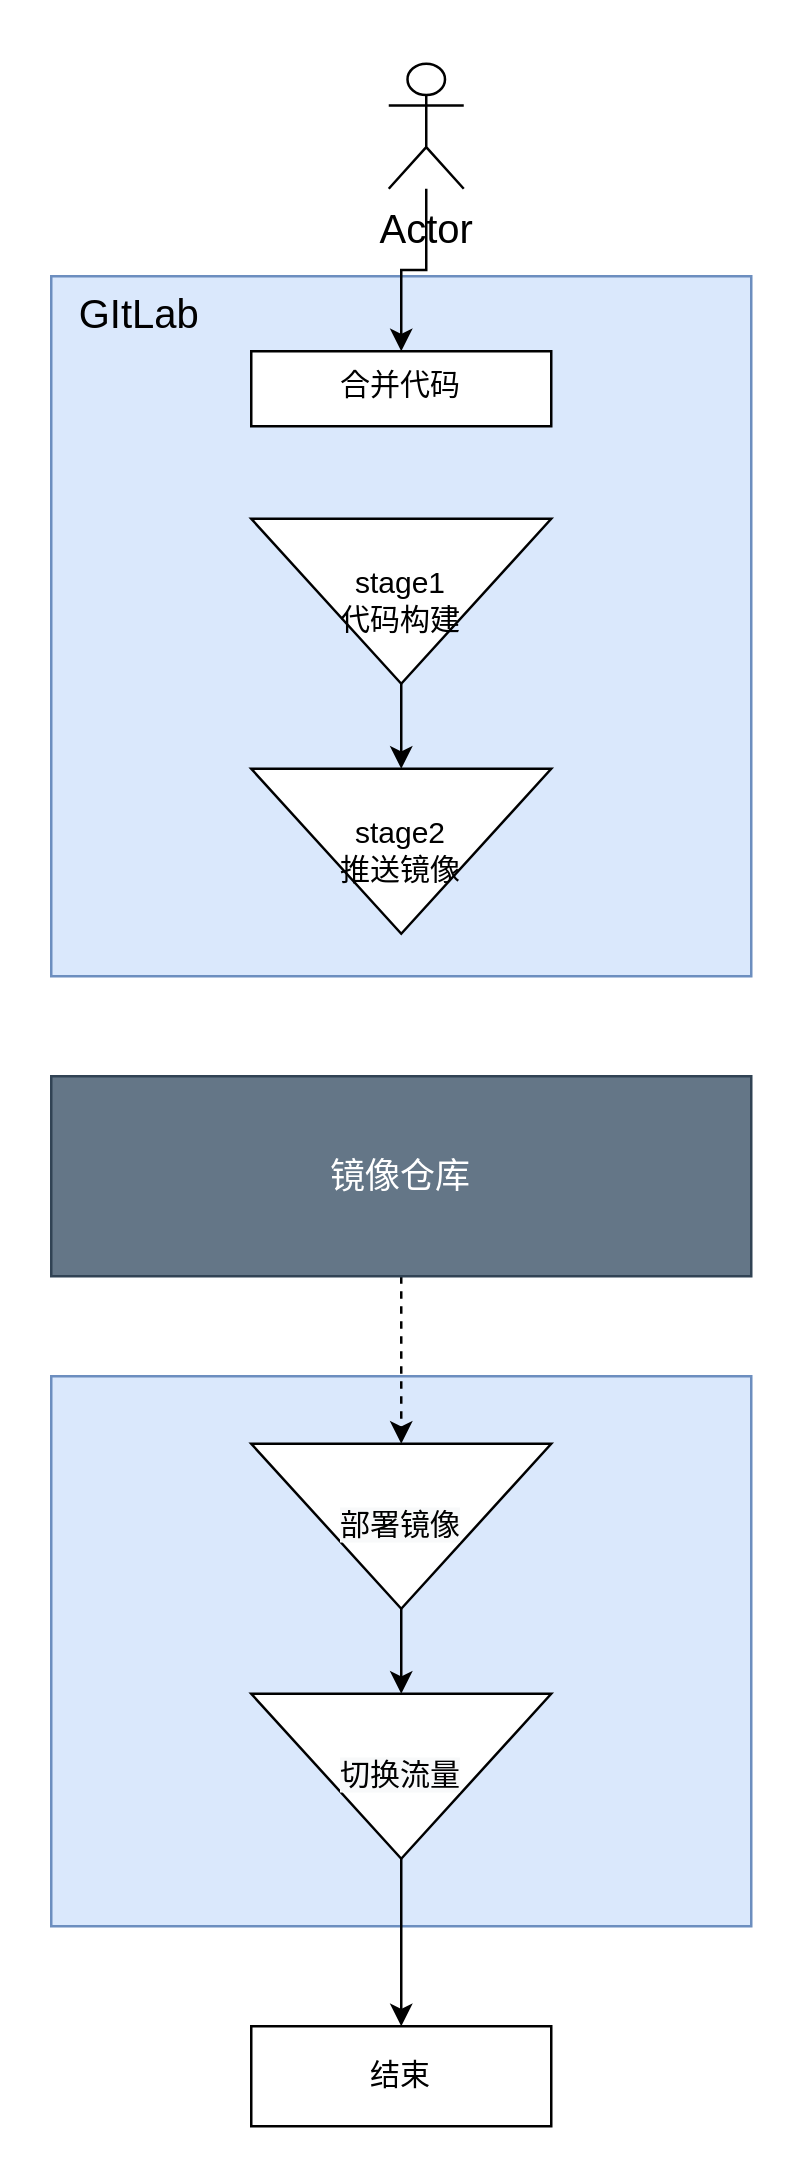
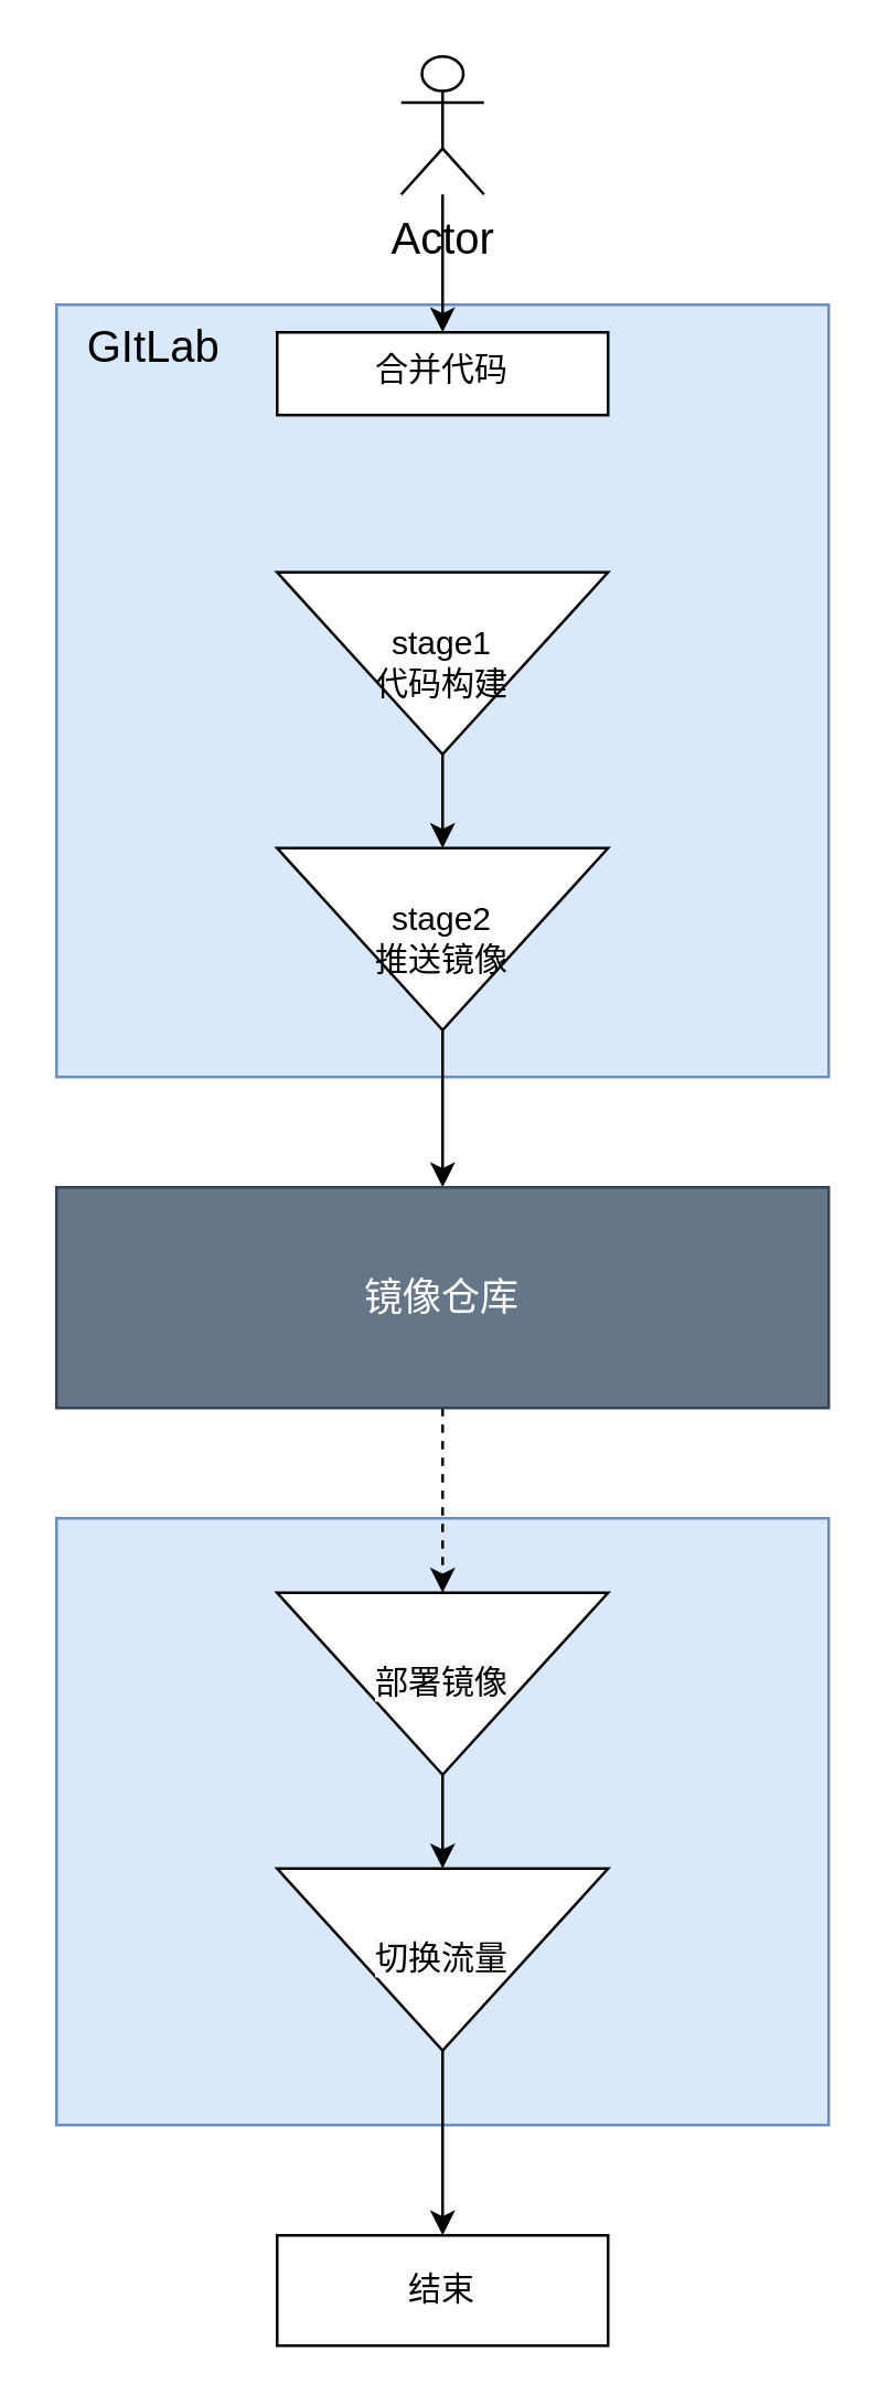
- <mxCell id="18" value="Actor" style="shape=umlActor;verticalLabelPosition=bottom;verticalAlign=top;html=1;outlineConnect=0;fontSize=16;" vertex="1" parent="1"><mxGeometry x="155" y="25" width="30" height="50" as="geometry" /></mxCell>
+ <mxCell id="18" value="Actor" style="shape=umlActor;verticalLabelPosition=bottom;verticalAlign=top;html=1;outlineConnect=0;fontSize=16;" vertex="1" parent="1"><mxGeometry x="145" y="20" width="30" height="50" as="geometry" /></mxCell>
- <mxCell id="5" value="合并代码" style="whiteSpace=wrap;html=1;fontSize=12;verticalAlign=top;" vertex="1" parent="1"><mxGeometry x="100" y="140" width="120" height="30" as="geometry" /></mxCell>
+ <mxCell id="5" value="合并代码" style="whiteSpace=wrap;html=1;fontSize=12;verticalAlign=top;" vertex="1" parent="1"><mxGeometry x="100" y="120" width="120" height="30" as="geometry" /></mxCell>
+ <mxCell id="8" value="" style="edgeStyle=orthogonalEdgeStyle;rounded=0;orthogonalLoop=1;jettySize=auto;html=1;fontSize=12;" edge="1" parent="1" source="9" target="11"><mxGeometry relative="1" as="geometry" /></mxCell>
